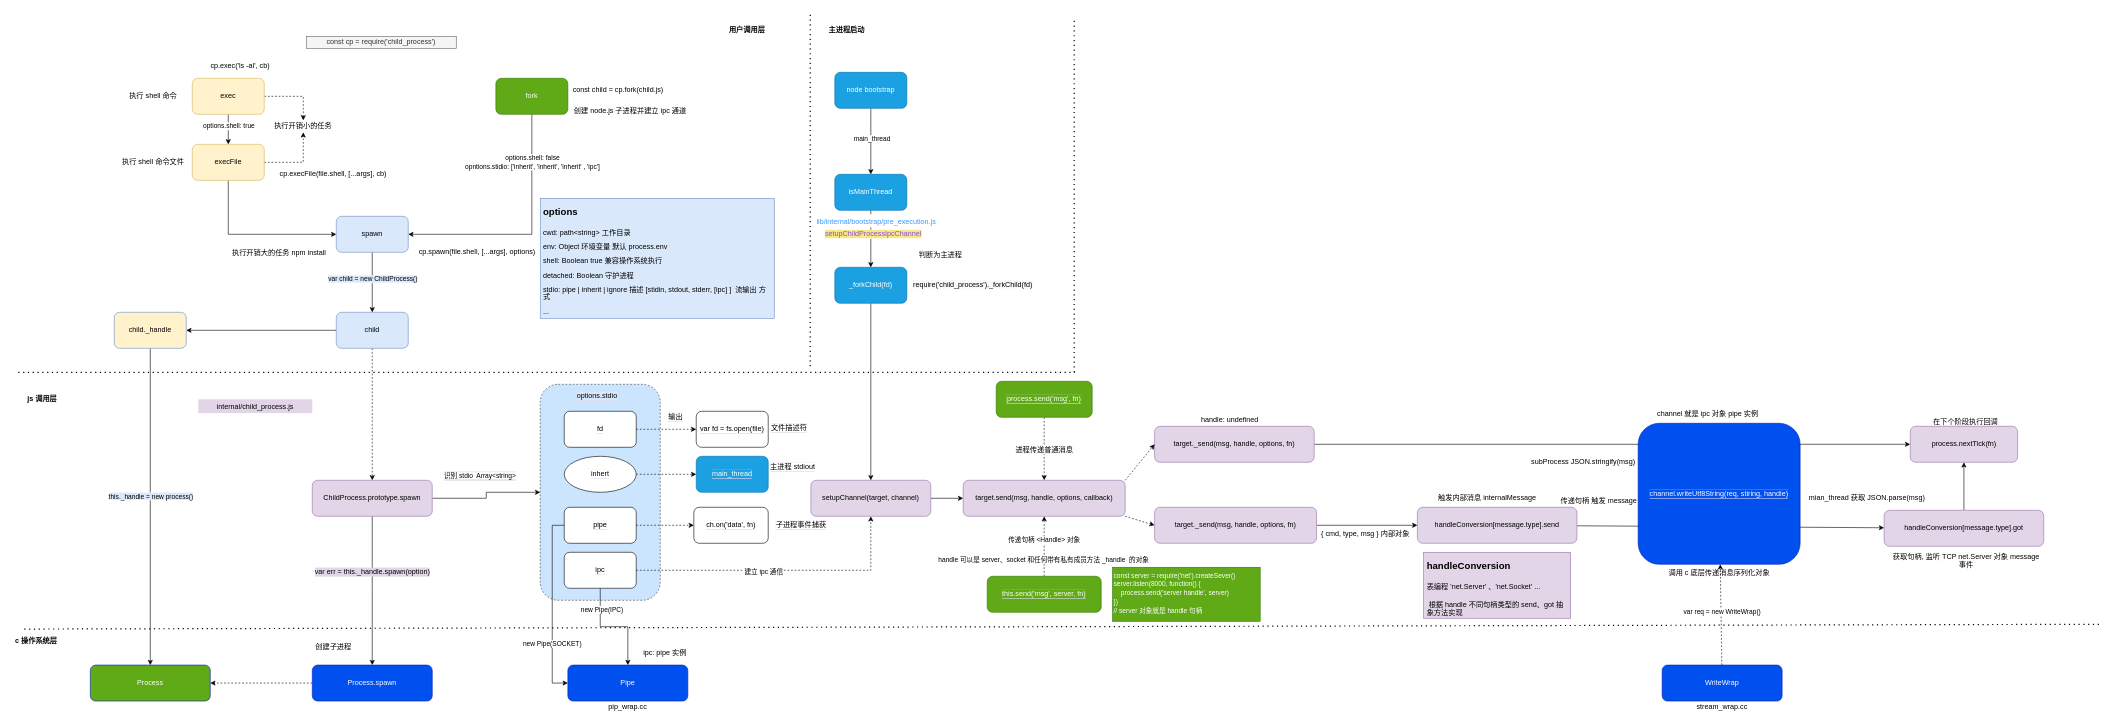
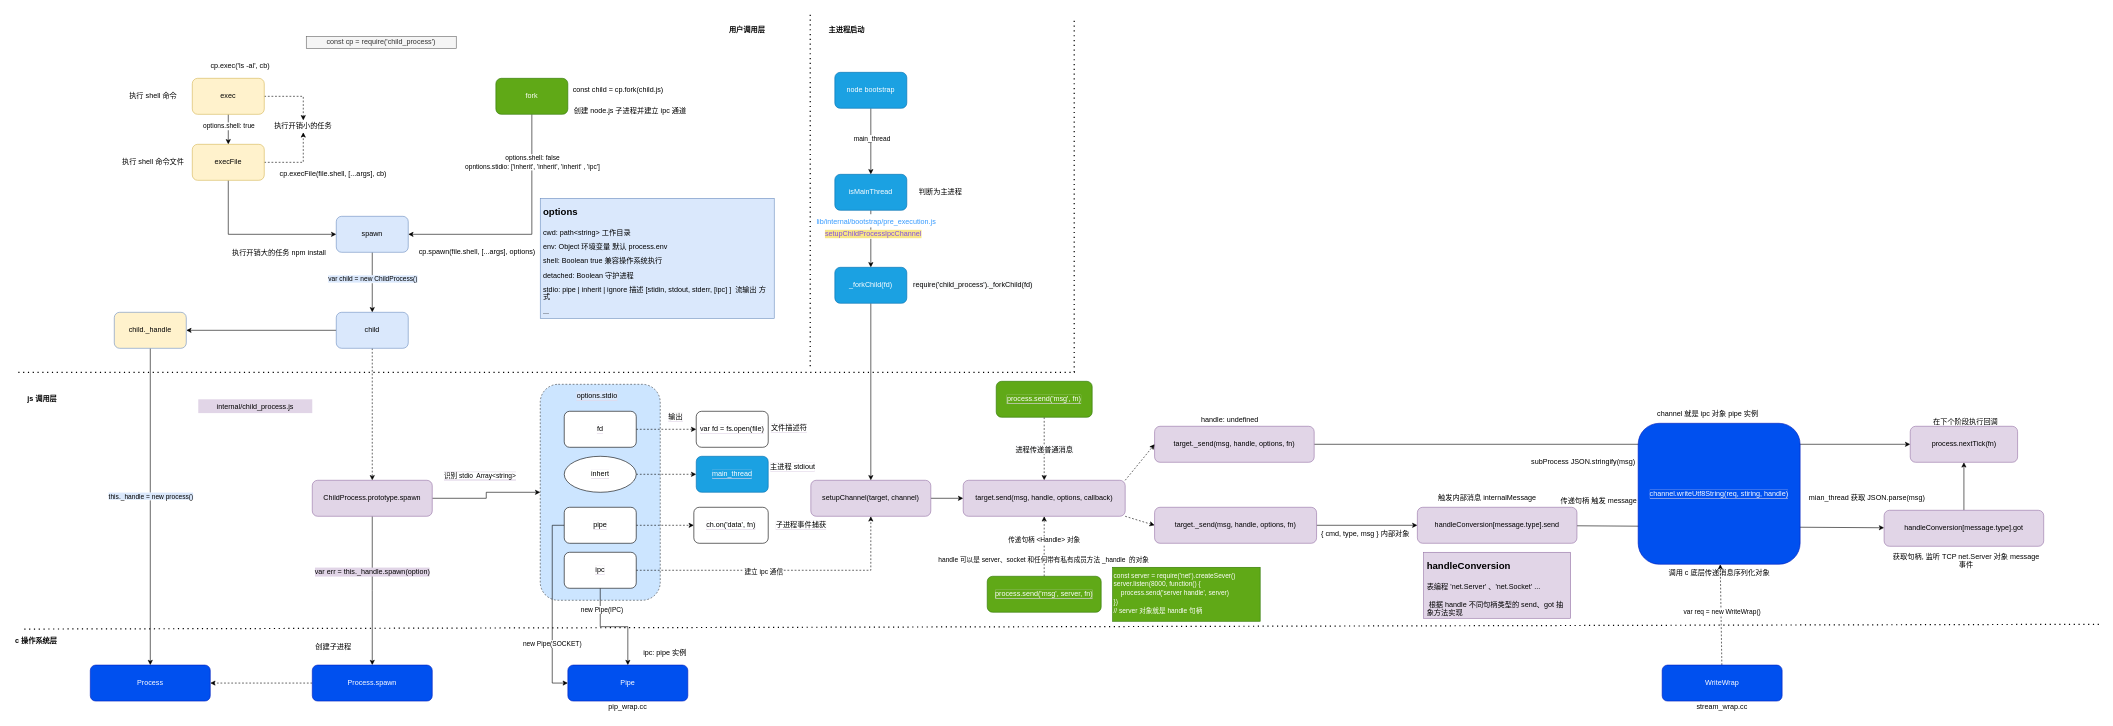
- <mxCell id="46" value="判断为主进程" style="text;html=1;strokeColor=none;fillColor=none;align=center;verticalAlign=middle;whiteSpace=wrap;rounded=0;" parent="1" vertex="1"><mxGeometry x="1530" y="415" width="75" height="20" as="geometry" /></mxCell>
+ <mxCell id="46" value="判断为主进程" style="text;html=1;strokeColor=none;fillColor=none;align=center;verticalAlign=middle;whiteSpace=wrap;rounded=0;" parent="1" vertex="1"><mxGeometry x="1530" y="310" width="75" height="20" as="geometry" /></mxCell>
- <mxCell id="99" value="&lt;span style=&quot;background-color: rgb(96 , 169 , 23)&quot;&gt;this.send('msg', server, fn)&lt;/span&gt;" style="rounded=1;whiteSpace=wrap;html=1;labelBackgroundColor=#E1D5E7;strokeColor=#2D7600;fillColor=#60a917;fontColor=#ffffff;" parent="1" vertex="1"><mxGeometry x="1645" y="960" width="190" height="60" as="geometry" /></mxCell>
+ <mxCell id="99" value="&lt;span style=&quot;background-color: rgb(96 , 169 , 23)&quot;&gt;process.send('msg', server, fn)&lt;/span&gt;" style="rounded=1;whiteSpace=wrap;html=1;labelBackgroundColor=#E1D5E7;strokeColor=#2D7600;fillColor=#60a917;fontColor=#ffffff;" parent="1" vertex="1"><mxGeometry x="1645" y="960" width="190" height="60" as="geometry" /></mxCell>
- <mxCell id="51" value="Process" style="rounded=1;whiteSpace=wrap;html=1;fillColor=#60a917;strokeColor=#001DBC;fontColor=#ffffff;" parent="1" vertex="1"><mxGeometry x="150" y="1108" width="200" height="60" as="geometry" /></mxCell>
+ <mxCell id="51" value="Process" style="rounded=1;whiteSpace=wrap;html=1;fillColor=#0050ef;strokeColor=#001DBC;fontColor=#ffffff;" parent="1" vertex="1"><mxGeometry x="150" y="1108" width="200" height="60" as="geometry" /></mxCell>
